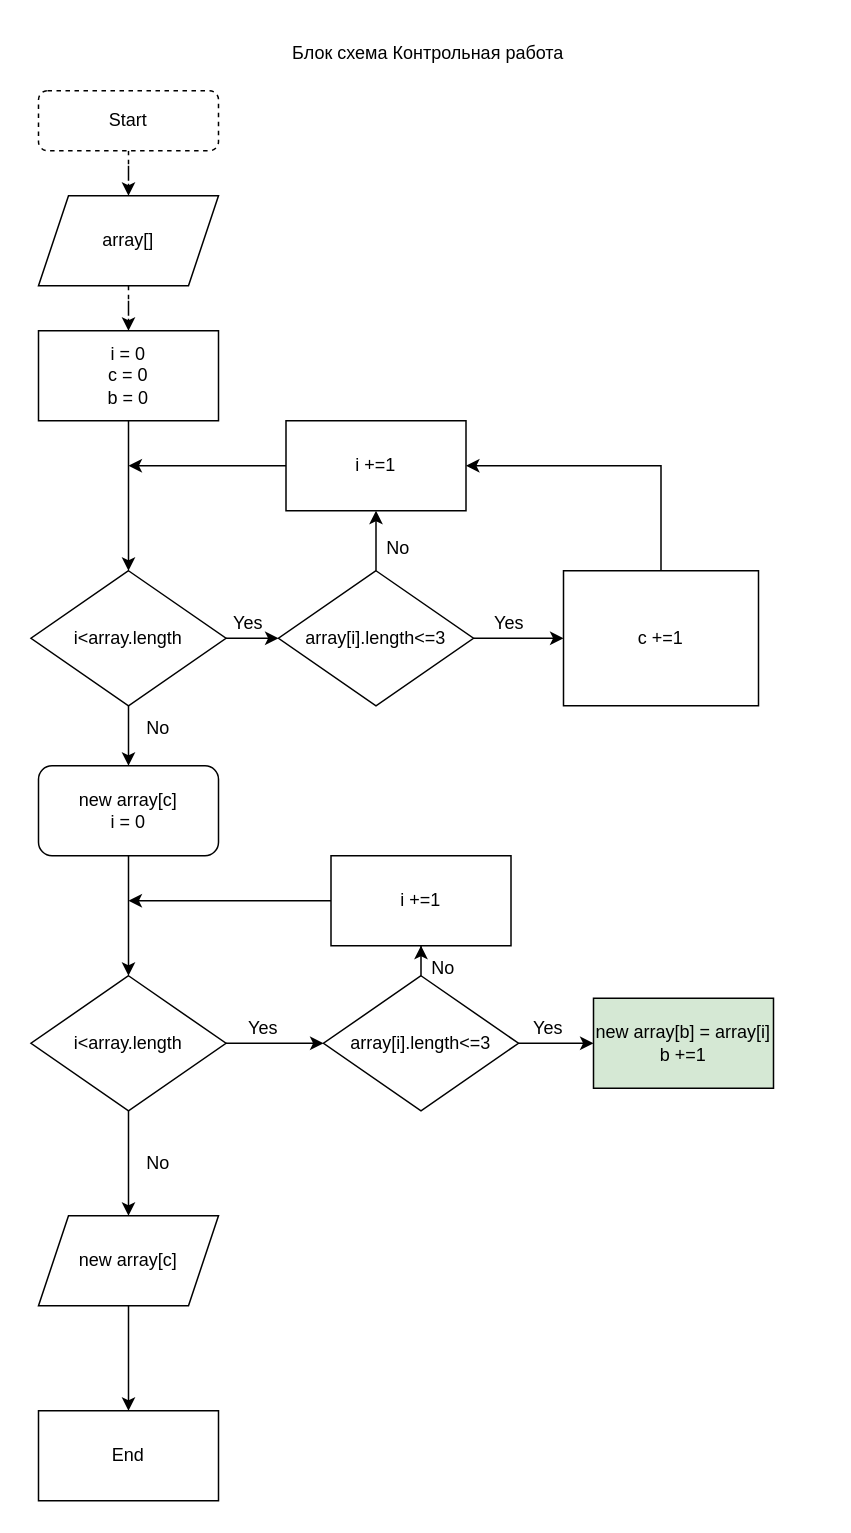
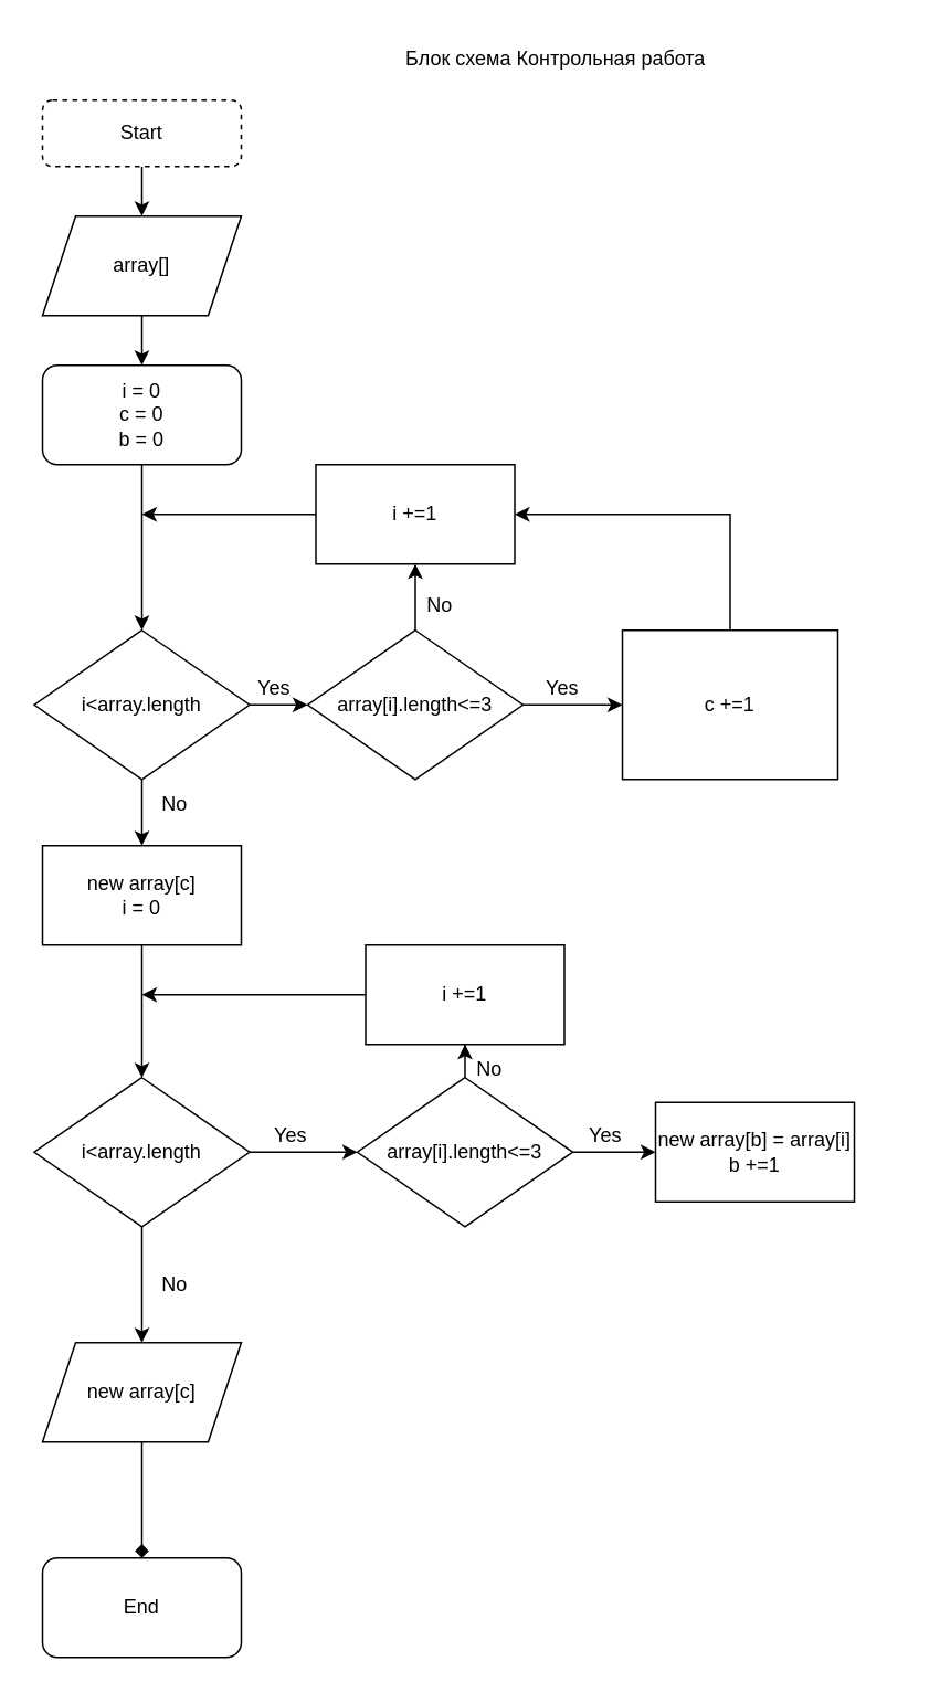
- <mxCell id="2" value="Блок схема Контрольная работа" style="text;html=1;strokeColor=none;fillColor=none;align=center;verticalAlign=middle;whiteSpace=wrap;rounded=0;" vertex="1" parent="1"><mxGeometry x="75" y="20" width="420" height="30" as="geometry" /></mxCell>
+ <mxCell id="2" value="Блок схема Контрольная работа" style="text;html=1;strokeColor=none;fillColor=none;align=center;verticalAlign=middle;whiteSpace=wrap;rounded=0;" vertex="1" parent="1"><mxGeometry x="125" y="20" width="420" height="30" as="geometry" /></mxCell>
- <mxCell id="3" style="edgeStyle=orthogonalEdgeStyle;rounded=0;orthogonalLoop=1;jettySize=auto;html=1;exitX=0.5;exitY=1;exitDx=0;exitDy=0;dashed=1;" edge="1" parent="1" source="4" target="6"><mxGeometry relative="1" as="geometry"><mxPoint x="85" y="130" as="targetPoint" /></mxGeometry></mxCell>
+ <mxCell id="3" style="edgeStyle=orthogonalEdgeStyle;rounded=0;orthogonalLoop=1;jettySize=auto;html=1;exitX=0.5;exitY=1;exitDx=0;exitDy=0;" edge="1" parent="1" source="4" target="6"><mxGeometry relative="1" as="geometry"><mxPoint x="85" y="130" as="targetPoint" /></mxGeometry></mxCell>
- <mxCell id="5" style="edgeStyle=orthogonalEdgeStyle;rounded=0;orthogonalLoop=1;jettySize=auto;html=1;exitX=0.5;exitY=1;exitDx=0;exitDy=0;dashed=1;" edge="1" parent="1" source="6" target="8"><mxGeometry relative="1" as="geometry"><mxPoint x="85" y="220" as="targetPoint" /></mxGeometry></mxCell>
+ <mxCell id="5" style="edgeStyle=orthogonalEdgeStyle;rounded=0;orthogonalLoop=1;jettySize=auto;html=1;exitX=0.5;exitY=1;exitDx=0;exitDy=0;" edge="1" parent="1" source="6" target="8"><mxGeometry relative="1" as="geometry"><mxPoint x="85" y="220" as="targetPoint" /></mxGeometry></mxCell>
- <mxCell id="8" value="i = 0&lt;br&gt;c = 0&lt;br&gt;b = 0" style="rounded=0;whiteSpace=wrap;html=1;" vertex="1" parent="1"><mxGeometry x="25" y="220" width="120" height="60" as="geometry" /></mxCell>
+ <mxCell id="8" value="i = 0&lt;br&gt;c = 0&lt;br&gt;b = 0" style="whiteSpace=wrap;html=1;rounded=1;" vertex="1" parent="1"><mxGeometry x="25" y="220" width="120" height="60" as="geometry" /></mxCell>
- <mxCell id="13" value="new array[c]&lt;br&gt;i = 0" style="whiteSpace=wrap;html=1;rounded=1;" vertex="1" parent="1"><mxGeometry x="25" y="510" width="120" height="60" as="geometry" /></mxCell>
+ <mxCell id="13" value="new array[c]&lt;br&gt;i = 0" style="rounded=0;whiteSpace=wrap;html=1;" vertex="1" parent="1"><mxGeometry x="25" y="510" width="120" height="60" as="geometry" /></mxCell>
- <mxCell id="36" value="new array[b] = array[i]&lt;br&gt;b +=1" style="rounded=0;whiteSpace=wrap;html=1;fillColor=#d5e8d4;" vertex="1" parent="1"><mxGeometry x="395" y="665" width="120" height="60" as="geometry" /></mxCell>
+ <mxCell id="36" value="new array[b] = array[i]&lt;br&gt;b +=1" style="rounded=0;whiteSpace=wrap;html=1;" vertex="1" parent="1"><mxGeometry x="395" y="665" width="120" height="60" as="geometry" /></mxCell>
- <mxCell id="25" style="edgeStyle=orthogonalEdgeStyle;rounded=0;orthogonalLoop=1;jettySize=auto;html=1;exitX=0.5;exitY=1;exitDx=0;exitDy=0;" edge="1" parent="1" source="26" target="27"><mxGeometry relative="1" as="geometry"><mxPoint x="85" y="940" as="targetPoint" /></mxGeometry></mxCell>
+ <mxCell id="25" style="edgeStyle=orthogonalEdgeStyle;rounded=0;orthogonalLoop=1;jettySize=auto;html=1;exitX=0.5;exitY=1;exitDx=0;exitDy=0;endArrow=diamond;" edge="1" parent="1" source="26" target="27"><mxGeometry relative="1" as="geometry"><mxPoint x="85" y="940" as="targetPoint" /></mxGeometry></mxCell>
- <mxCell id="27" value="End" style="whiteSpace=wrap;html=1;rounded=0;" vertex="1" parent="1"><mxGeometry x="25" y="940" width="120" height="60" as="geometry" /></mxCell>
+ <mxCell id="27" value="End" style="rounded=1;whiteSpace=wrap;html=1;" vertex="1" parent="1"><mxGeometry x="25" y="940" width="120" height="60" as="geometry" /></mxCell>
